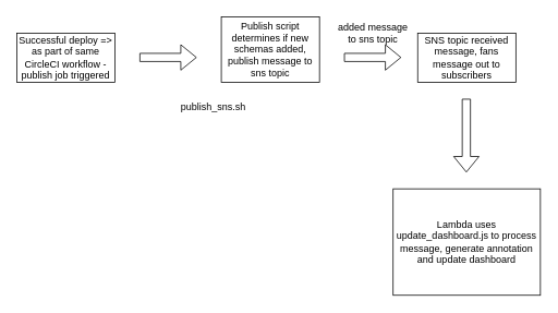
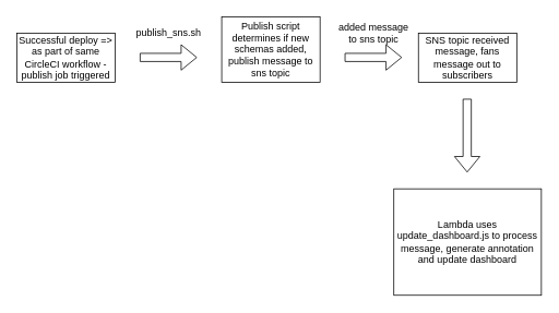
- <mxCell id="4" value="publish_sns.sh" style="text;html=1;align=center;verticalAlign=middle;resizable=0;points=[];autosize=1;strokeColor=none;fillColor=none;" vertex="1" parent="1"><mxGeometry x="215" y="120" width="90" height="20" as="geometry" /></mxCell>
+ <mxCell id="4" value="publish_sns.sh" style="text;html=1;align=center;verticalAlign=middle;resizable=0;points=[];autosize=1;strokeColor=none;fillColor=none;" vertex="1" parent="1"><mxGeometry x="160" y="30" width="90" height="20" as="geometry" /></mxCell>
